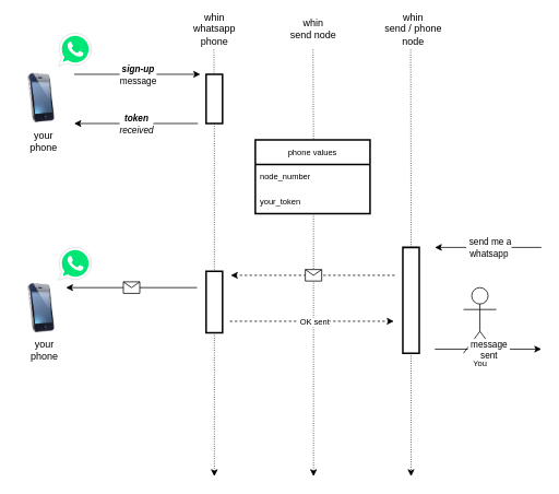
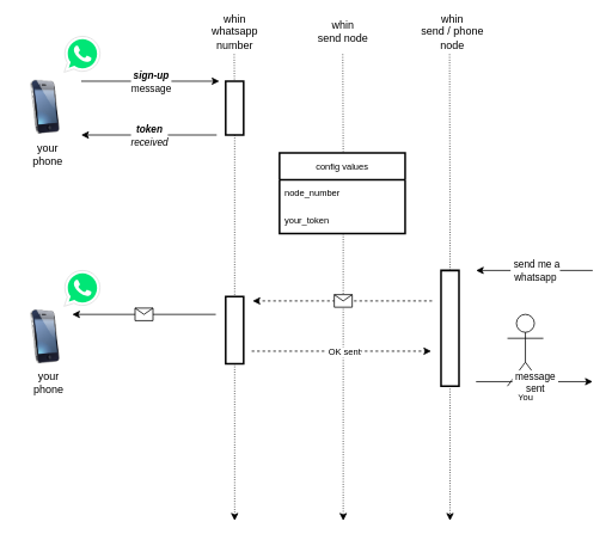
- <mxCell id="17" value="&lt;div style=&quot;font-size: 12px;&quot;&gt;whin &lt;br style=&quot;font-size: 12px;&quot;&gt;&lt;/div&gt;&lt;div style=&quot;font-size: 12px;&quot;&gt;whatsapp&lt;/div&gt;&lt;div style=&quot;font-size: 12px;&quot;&gt;phone&lt;br style=&quot;font-size: 12px;&quot;&gt;&lt;/div&gt;" style="text;html=1;strokeColor=none;fillColor=none;align=center;verticalAlign=middle;whiteSpace=wrap;rounded=0;fontSize=12;" parent="1" vertex="1"><mxGeometry x="230.5" y="20" width="61" height="30" as="geometry" /></mxCell>
+ <mxCell id="17" value="&lt;div style=&quot;font-size: 12px;&quot;&gt;whin &lt;br style=&quot;font-size: 12px;&quot;&gt;&lt;/div&gt;&lt;div style=&quot;font-size: 12px;&quot;&gt;whatsapp&lt;/div&gt;&lt;div style=&quot;font-size: 12px;&quot;&gt;number&lt;br style=&quot;font-size: 12px;&quot;&gt;&lt;/div&gt;" style="text;html=1;strokeColor=none;fillColor=none;align=center;verticalAlign=middle;whiteSpace=wrap;rounded=0;fontSize=12;" parent="1" vertex="1"><mxGeometry x="230.5" y="20" width="61" height="30" as="geometry" /></mxCell>
- <mxCell id="26" value="phone values" style="swimlane;fontStyle=0;childLayout=stackLayout;horizontal=1;startSize=30;horizontalStack=0;resizeParent=1;resizeParentMax=0;resizeLast=0;collapsible=1;marginBottom=0;fontSize=10;strokeWidth=2;" parent="1" vertex="1"><mxGeometry x="311" y="170" width="140" height="90" as="geometry" /></mxCell>
+ <mxCell id="26" value="config values" style="swimlane;fontStyle=0;childLayout=stackLayout;horizontal=1;startSize=30;horizontalStack=0;resizeParent=1;resizeParentMax=0;resizeLast=0;collapsible=1;marginBottom=0;fontSize=10;strokeWidth=2;" parent="1" vertex="1"><mxGeometry x="311" y="170" width="140" height="90" as="geometry" /></mxCell>
